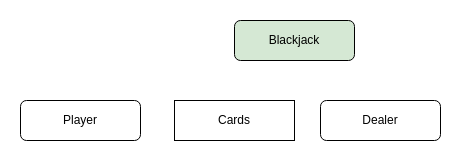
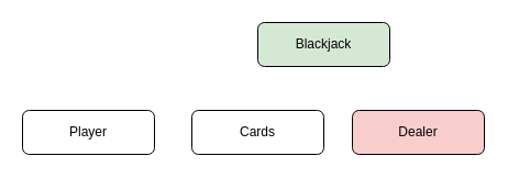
- <mxCell id="5" value="Cards" style="whiteSpace=wrap;html=1;fontSize=12;glass=0;strokeWidth=1;shadow=0;rounded=0;" vertex="1" parent="1"><mxGeometry x="174" y="100" width="120" height="40" as="geometry" /></mxCell>
+ <mxCell id="5" value="Cards" style="rounded=1;whiteSpace=wrap;html=1;fontSize=12;glass=0;strokeWidth=1;shadow=0;" vertex="1" parent="1"><mxGeometry x="174" y="100" width="120" height="40" as="geometry" /></mxCell>
- <mxCell id="4" value="Dealer" style="rounded=1;whiteSpace=wrap;html=1;fontSize=12;glass=0;strokeWidth=1;shadow=0;" vertex="1" parent="1"><mxGeometry x="320" y="100" width="120" height="40" as="geometry" /></mxCell>
+ <mxCell id="4" value="Dealer" style="rounded=1;whiteSpace=wrap;html=1;fontSize=12;glass=0;strokeWidth=1;shadow=0;fillColor=#f8cecc;" vertex="1" parent="1"><mxGeometry x="320" y="100" width="120" height="40" as="geometry" /></mxCell>
